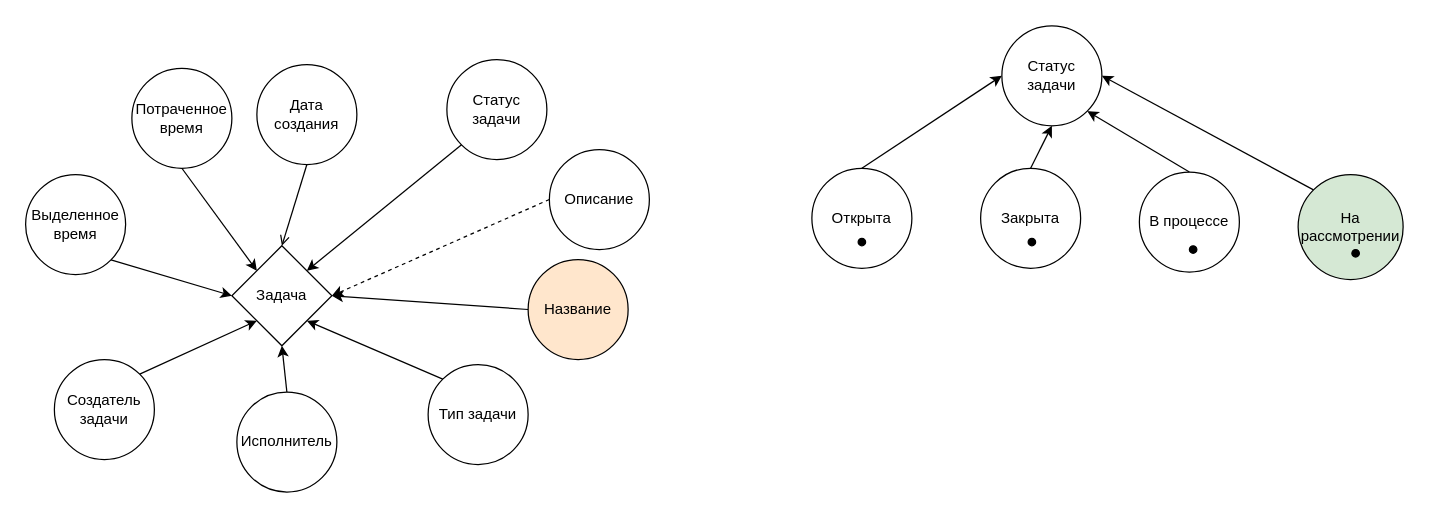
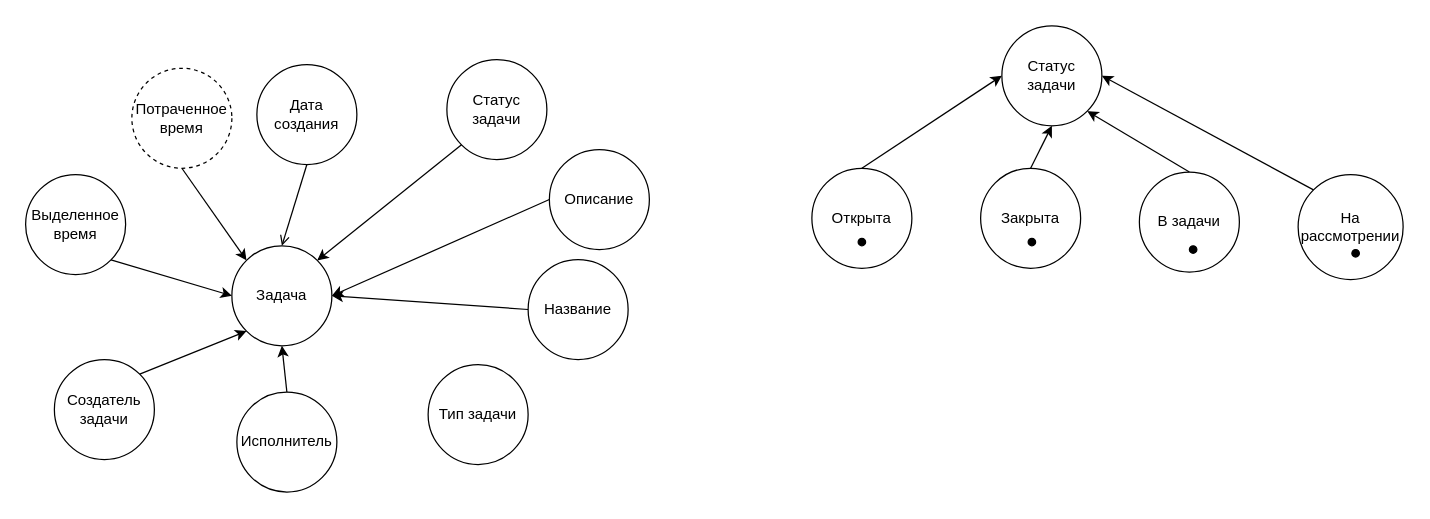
- <mxCell id="10" value="Потраченное время" style="ellipse;whiteSpace=wrap;html=1;aspect=fixed;" vertex="1" parent="1"><mxGeometry x="105" y="54" width="80" height="80" as="geometry" /></mxCell>
+ <mxCell id="10" value="Потраченное время" style="ellipse;whiteSpace=wrap;html=1;aspect=fixed;dashed=1;" vertex="1" parent="1"><mxGeometry x="105" y="54" width="80" height="80" as="geometry" /></mxCell>
- <mxCell id="25" value="В процессе" style="ellipse;whiteSpace=wrap;html=1;aspect=fixed;" vertex="1" parent="1"><mxGeometry x="911" y="137" width="80" height="80" as="geometry" /></mxCell>
+ <mxCell id="25" value="В задачи" style="ellipse;whiteSpace=wrap;html=1;aspect=fixed;" vertex="1" parent="1"><mxGeometry x="911" y="137" width="80" height="80" as="geometry" /></mxCell>
- <mxCell id="26" value="На рассмотрении" style="ellipse;whiteSpace=wrap;html=1;aspect=fixed;fillColor=#d5e8d4;" vertex="1" parent="1"><mxGeometry x="1038" width="84" height="84" as="geometry" y="139" /></mxCell>
+ <mxCell id="26" value="На рассмотрении" style="ellipse;whiteSpace=wrap;html=1;aspect=fixed;" vertex="1" parent="1"><mxGeometry x="1038" width="84" height="84" as="geometry" y="139" /></mxCell>
- <mxCell id="17" value="" style="endArrow=classic;html=1;rounded=0;exitX=0;exitY=0.5;exitDx=0;exitDy=0;entryX=1;entryY=0.5;entryDx=0;entryDy=0;dashed=1;" edge="1" parent="1" source="7" target="2"><mxGeometry width="50" height="50" relative="1" as="geometry"><mxPoint x="320" y="228" as="sourcePoint" /><mxPoint x="370" y="178" as="targetPoint" /></mxGeometry></mxCell>
+ <mxCell id="17" value="" style="endArrow=classic;html=1;rounded=0;exitX=0;exitY=0.5;exitDx=0;exitDy=0;entryX=1;entryY=0.5;entryDx=0;entryDy=0;" edge="1" parent="1" source="7" target="2"><mxGeometry width="50" height="50" relative="1" as="geometry"><mxPoint x="320" y="228" as="sourcePoint" /><mxPoint x="370" y="178" as="targetPoint" /></mxGeometry></mxCell>
- <mxCell id="2" value="Задача" style="rhombus;whiteSpace=wrap;html=1;aspect=fixed;" vertex="1" parent="1"><mxGeometry x="185" y="196" width="80" height="80" as="geometry" /></mxCell>
+ <mxCell id="2" value="Задача" style="ellipse;whiteSpace=wrap;html=1;aspect=fixed;" vertex="1" parent="1"><mxGeometry x="185" y="196" width="80" height="80" as="geometry" /></mxCell>
- <mxCell id="6" value="Название" style="ellipse;whiteSpace=wrap;html=1;aspect=fixed;fillColor=#ffe6cc;" vertex="1" parent="1"><mxGeometry x="422" y="207" width="80" height="80" as="geometry" /></mxCell>
+ <mxCell id="6" value="Название" style="ellipse;whiteSpace=wrap;html=1;aspect=fixed;" vertex="1" parent="1"><mxGeometry x="422" y="207" width="80" height="80" as="geometry" /></mxCell>
- <mxCell id="15" value="" style="endArrow=classic;html=1;rounded=0;exitX=0;exitY=0;exitDx=0;exitDy=0;entryX=1;entryY=1;entryDx=0;entryDy=0;" edge="1" parent="1" source="5" target="2"><mxGeometry width="50" height="50" relative="1" as="geometry"><mxPoint x="305" y="463" as="sourcePoint" /><mxPoint x="355" y="413" as="targetPoint" /></mxGeometry></mxCell>
